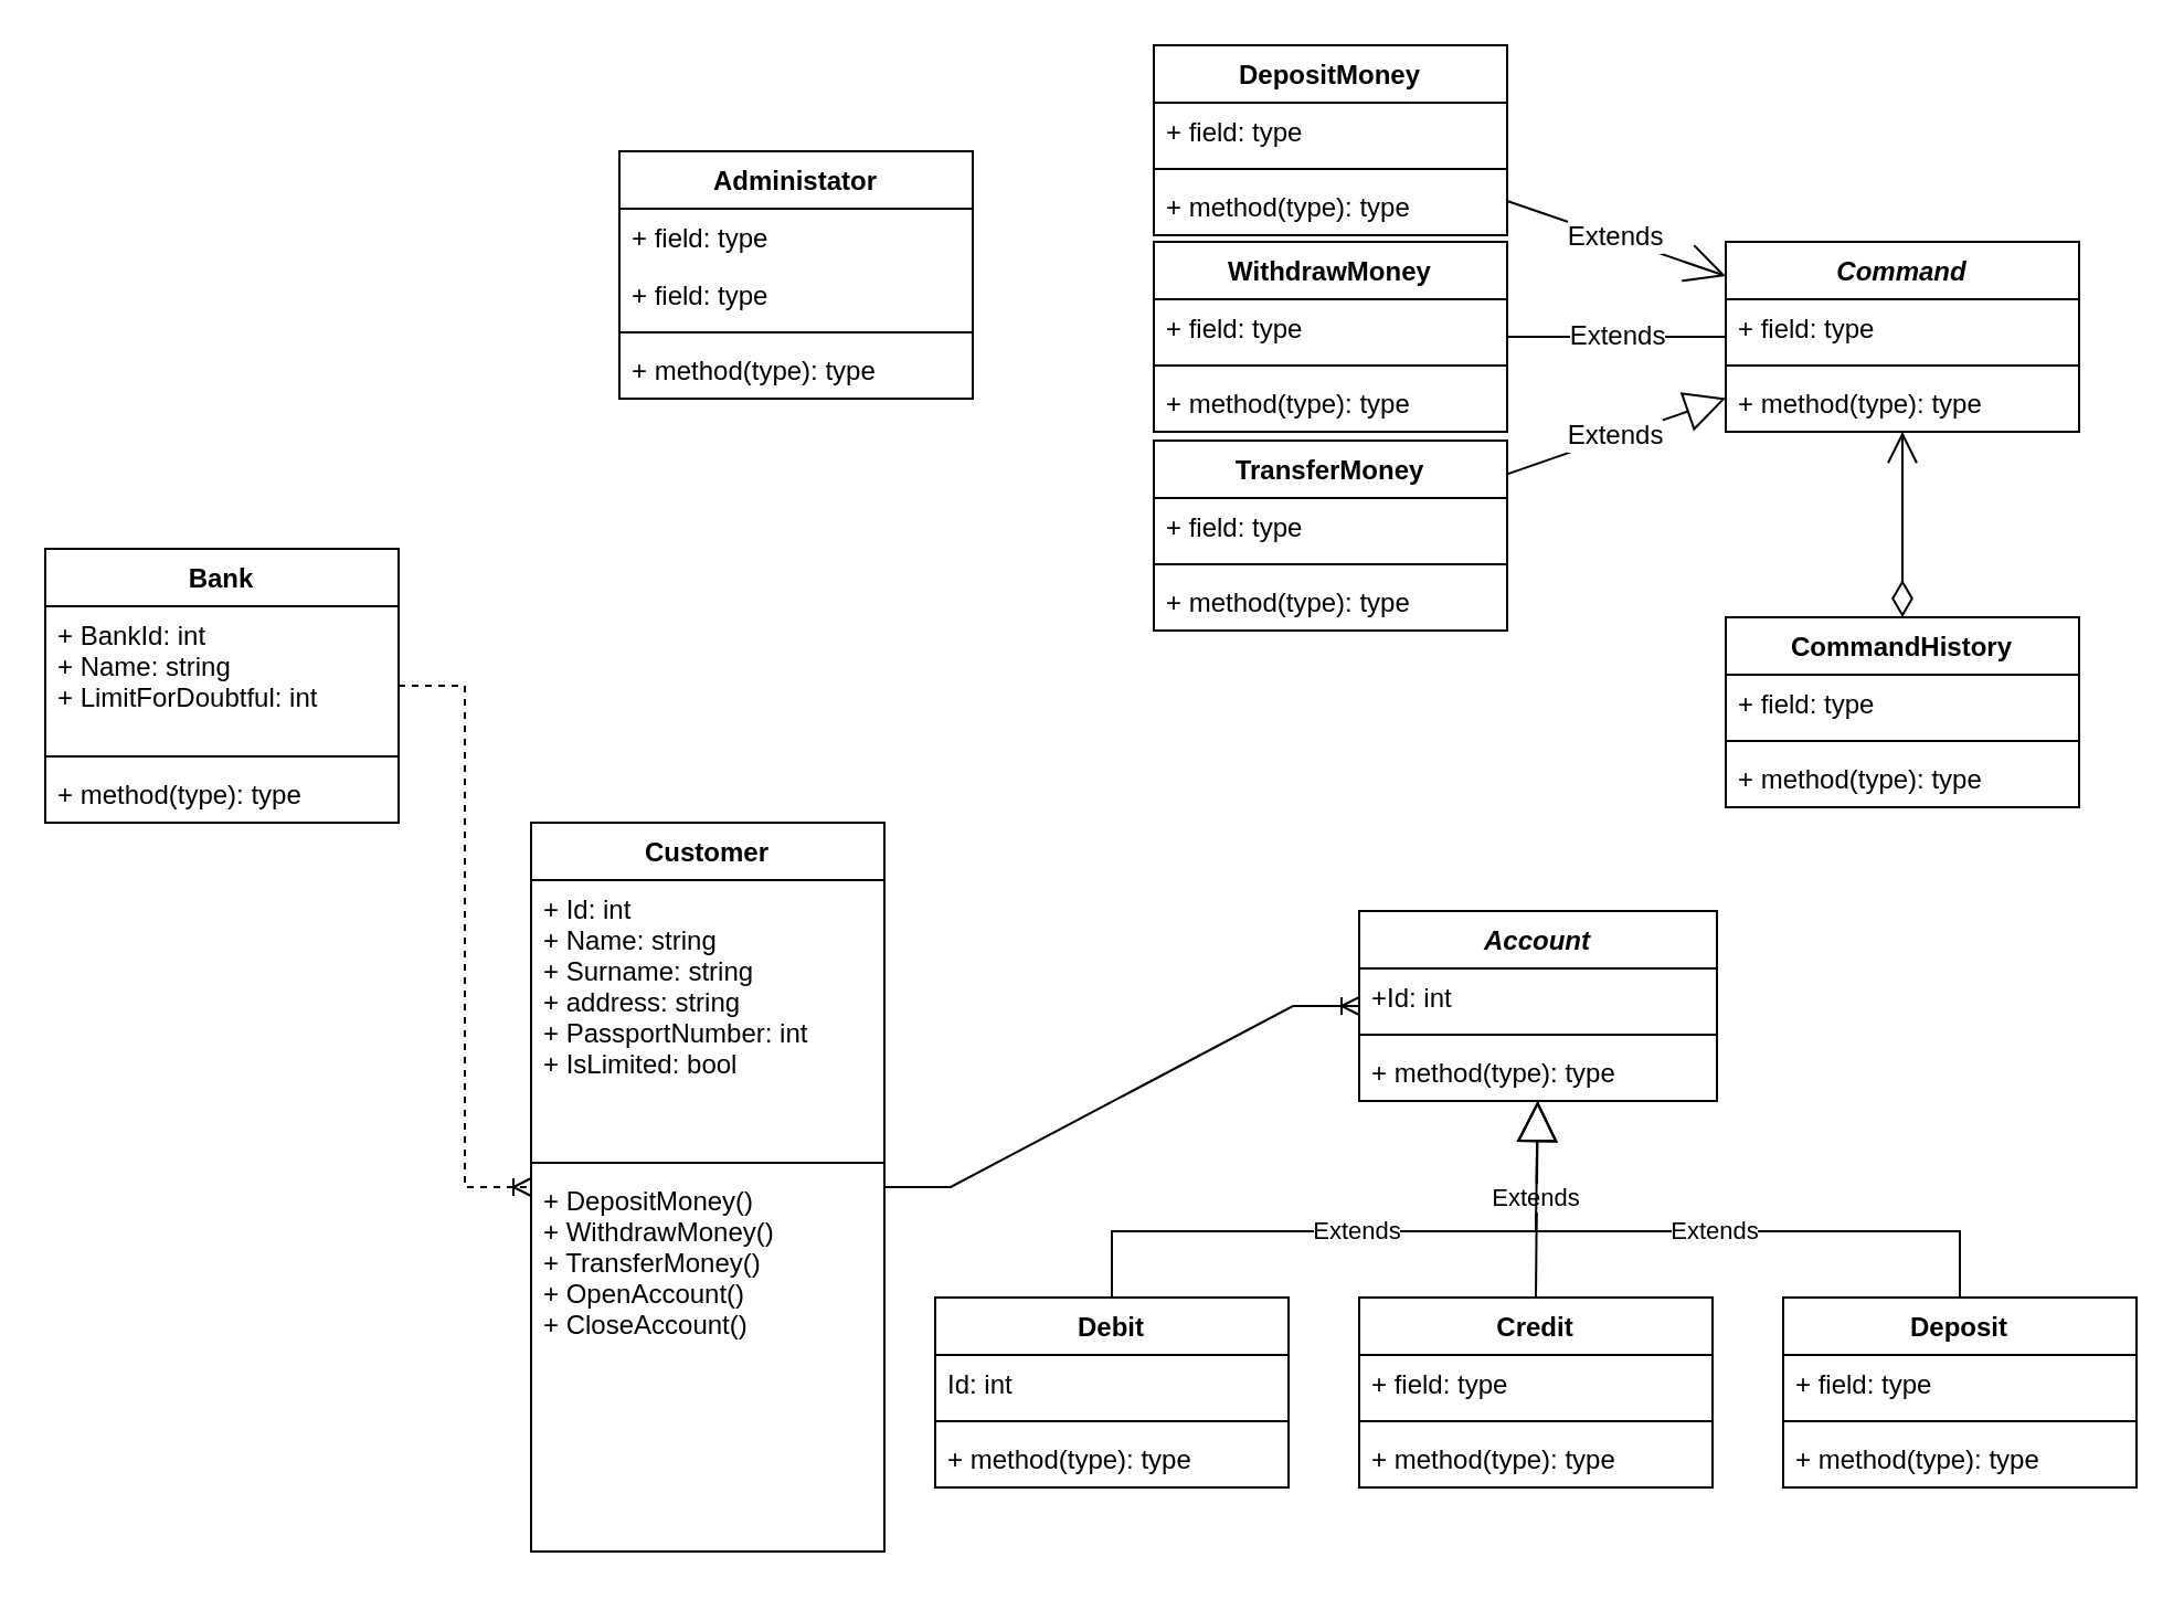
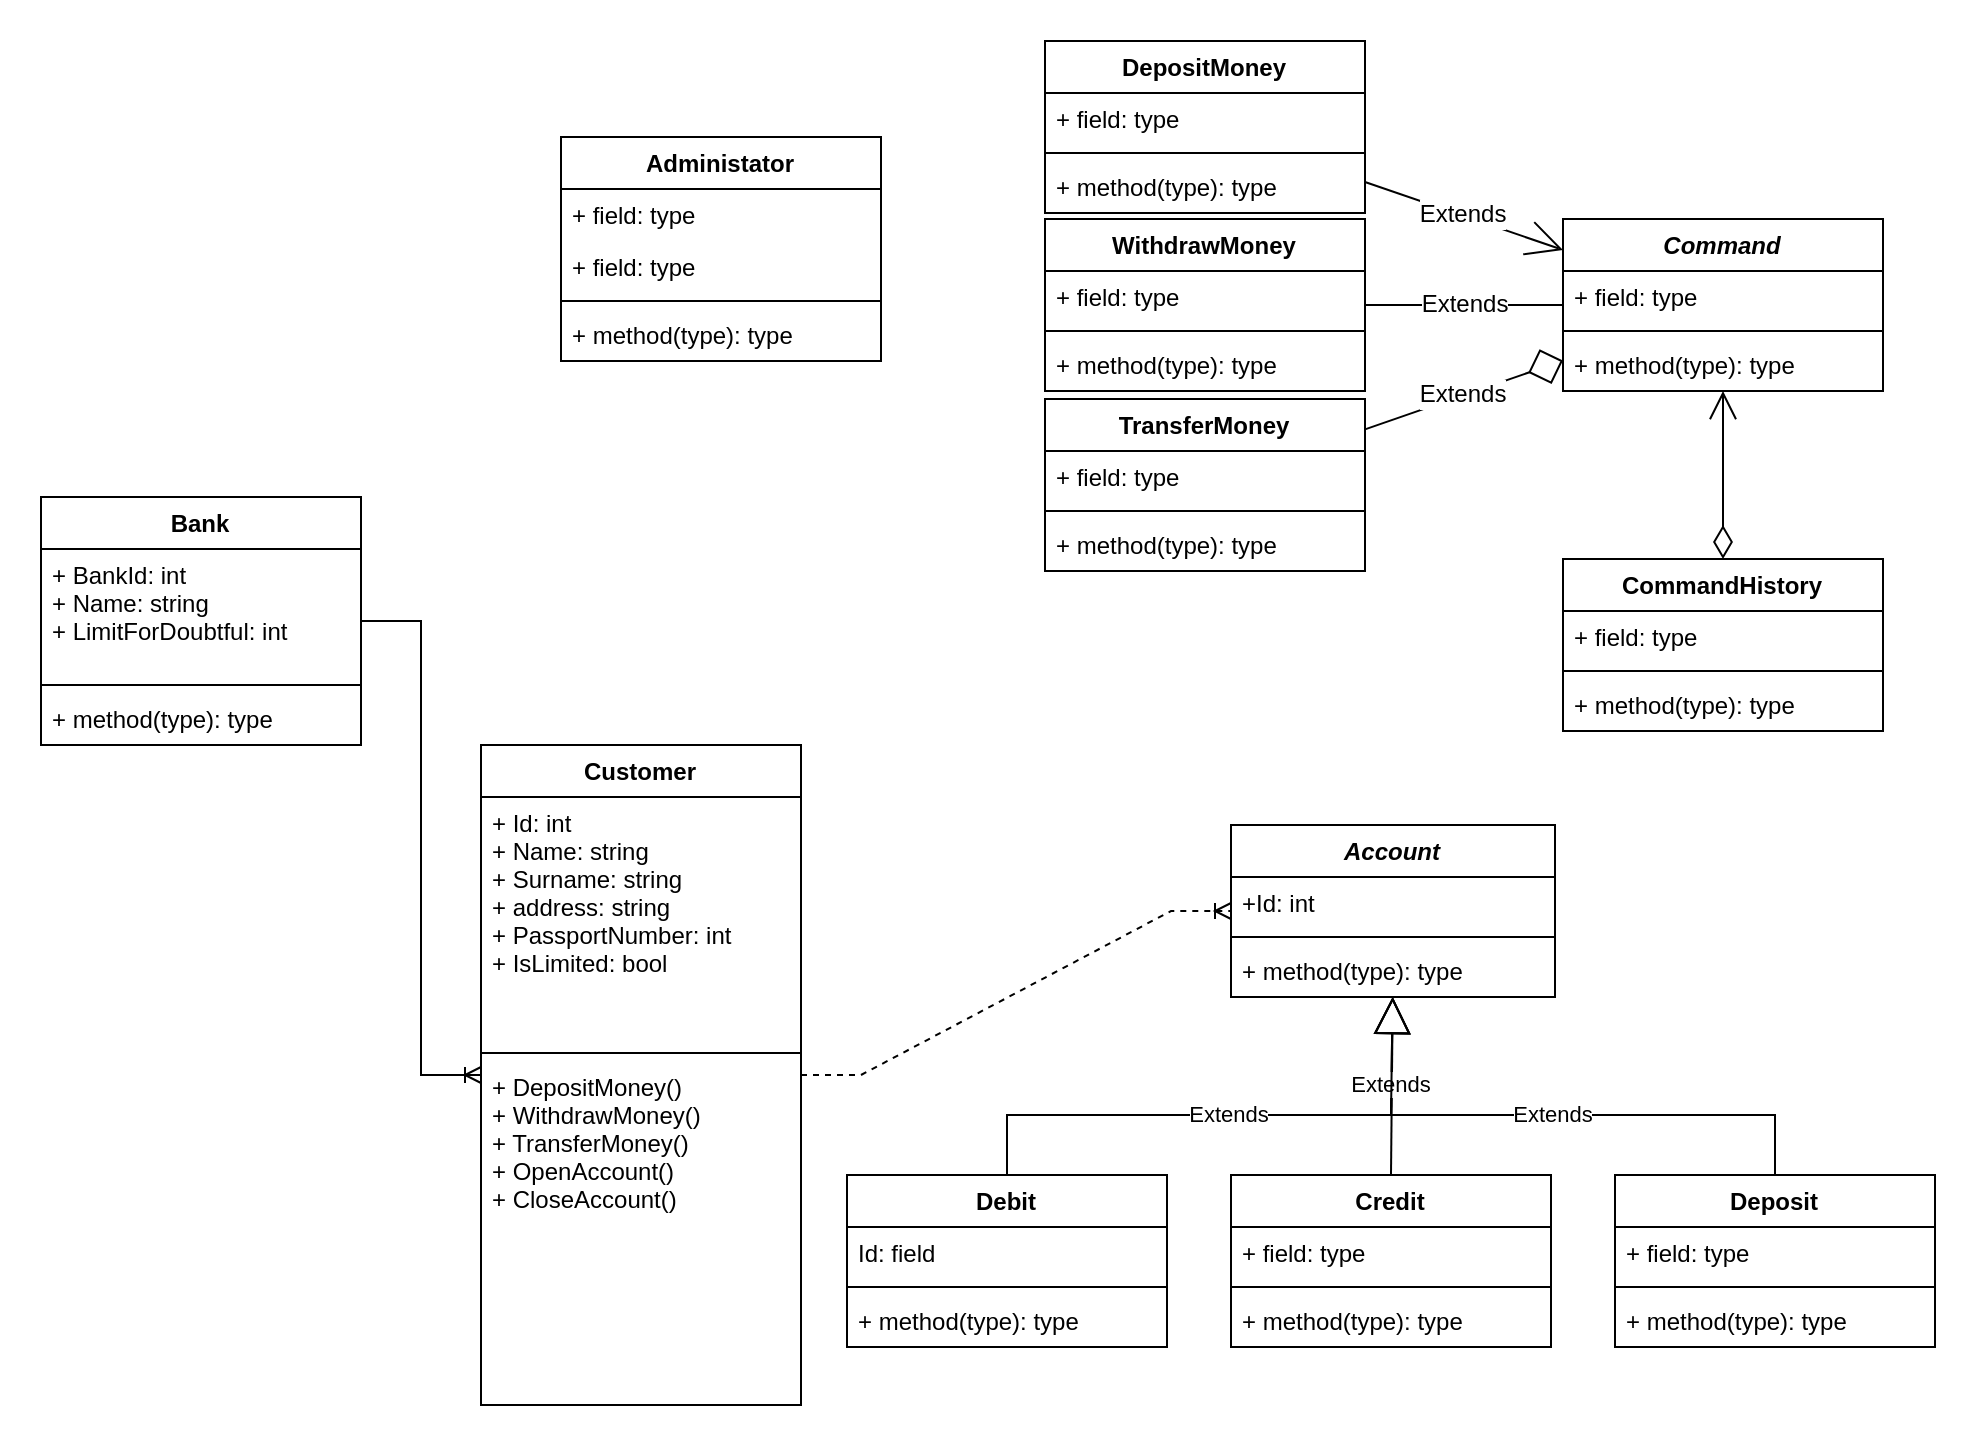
- <mxCell id="59" value="Extends" style="endArrow=block;endSize=16;endFill=0;html=1;rounded=0;fontFamily=Helvetica;fontSize=12;fontColor=default;" parent="1" source="52" target="36" edge="1"><mxGeometry width="160" relative="1" as="geometry"><mxPoint x="575" y="348" as="sourcePoint" /><mxPoint x="735" y="348" as="targetPoint" /></mxGeometry></mxCell>
+ <mxCell id="59" value="Extends" style="endArrow=diamond;endSize=16;endFill=0;html=1;rounded=0;fontFamily=Helvetica;fontSize=12;fontColor=default;" parent="1" source="52" target="36" edge="1"><mxGeometry width="160" relative="1" as="geometry"><mxPoint x="575" y="348" as="sourcePoint" /><mxPoint x="735" y="348" as="targetPoint" /></mxGeometry></mxCell>
- <mxCell id="29" value="" style="edgeStyle=entityRelationEdgeStyle;fontSize=12;html=1;endArrow=ERoneToMany;rounded=0;fontFamily=Helvetica;fontColor=default;startSize=46;dashed=1;" parent="1" source="25" target="2" edge="1"><mxGeometry width="100" height="100" relative="1" as="geometry"><mxPoint x="465" y="398" as="sourcePoint" /><mxPoint x="295" y="378" as="targetPoint" /></mxGeometry></mxCell>
+ <mxCell id="29" value="" style="edgeStyle=entityRelationEdgeStyle;fontSize=12;html=1;endArrow=ERoneToMany;rounded=0;fontFamily=Helvetica;fontColor=default;startSize=46;" parent="1" source="25" target="2" edge="1"><mxGeometry width="100" height="100" relative="1" as="geometry"><mxPoint x="465" y="398" as="sourcePoint" /><mxPoint x="295" y="378" as="targetPoint" /></mxGeometry></mxCell>
- <mxCell id="30" value="" style="edgeStyle=entityRelationEdgeStyle;fontSize=12;html=1;endArrow=ERoneToMany;rounded=0;fontFamily=Helvetica;fontColor=default;startSize=46;" parent="1" source="2" target="6" edge="1"><mxGeometry width="100" height="100" relative="1" as="geometry"><mxPoint x="465" y="455" as="sourcePoint" /><mxPoint x="505" y="474" as="targetPoint" /></mxGeometry></mxCell>
+ <mxCell id="30" value="" style="edgeStyle=entityRelationEdgeStyle;fontSize=12;html=1;endArrow=ERoneToMany;rounded=0;fontFamily=Helvetica;fontColor=default;startSize=46;dashed=1;" parent="1" source="2" target="6" edge="1"><mxGeometry width="100" height="100" relative="1" as="geometry"><mxPoint x="465" y="455" as="sourcePoint" /><mxPoint x="505" y="474" as="targetPoint" /></mxGeometry></mxCell>
- <mxCell id="11" value="Id: int" style="text;strokeColor=none;fillColor=none;align=left;verticalAlign=top;spacingLeft=4;spacingRight=4;overflow=hidden;rotatable=0;points=[[0,0.5],[1,0.5]];portConstraint=eastwest;" parent="10" vertex="1"><mxGeometry y="26" width="160" height="26" as="geometry" /></mxCell>
+ <mxCell id="11" value="Id: field" style="text;strokeColor=none;fillColor=none;align=left;verticalAlign=top;spacingLeft=4;spacingRight=4;overflow=hidden;rotatable=0;points=[[0,0.5],[1,0.5]];portConstraint=eastwest;" parent="10" vertex="1"><mxGeometry y="26" width="160" height="26" as="geometry" /></mxCell>
